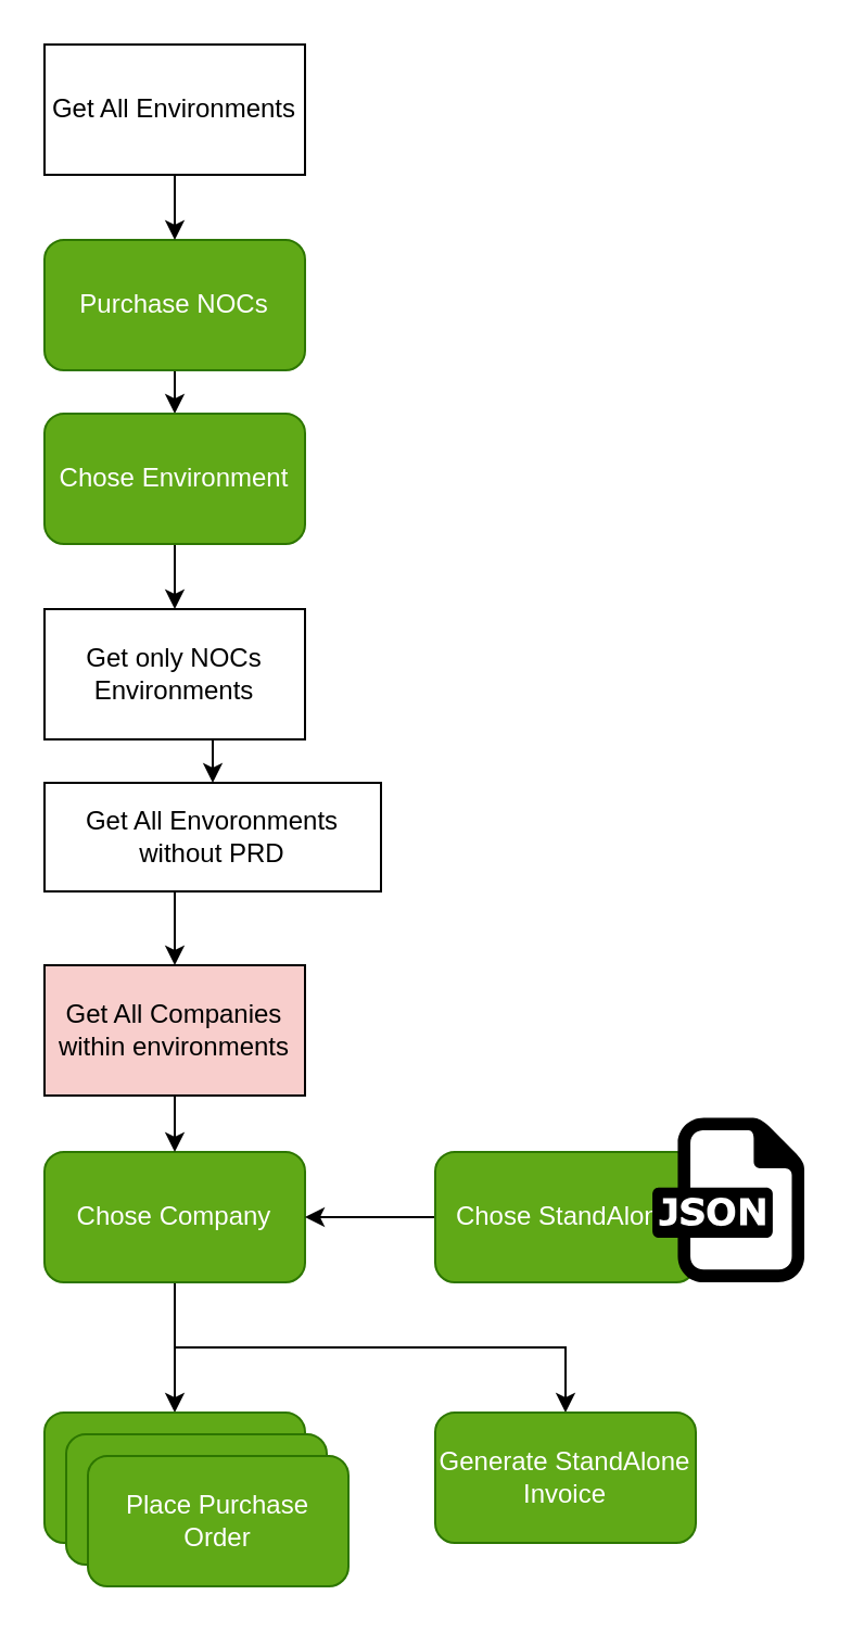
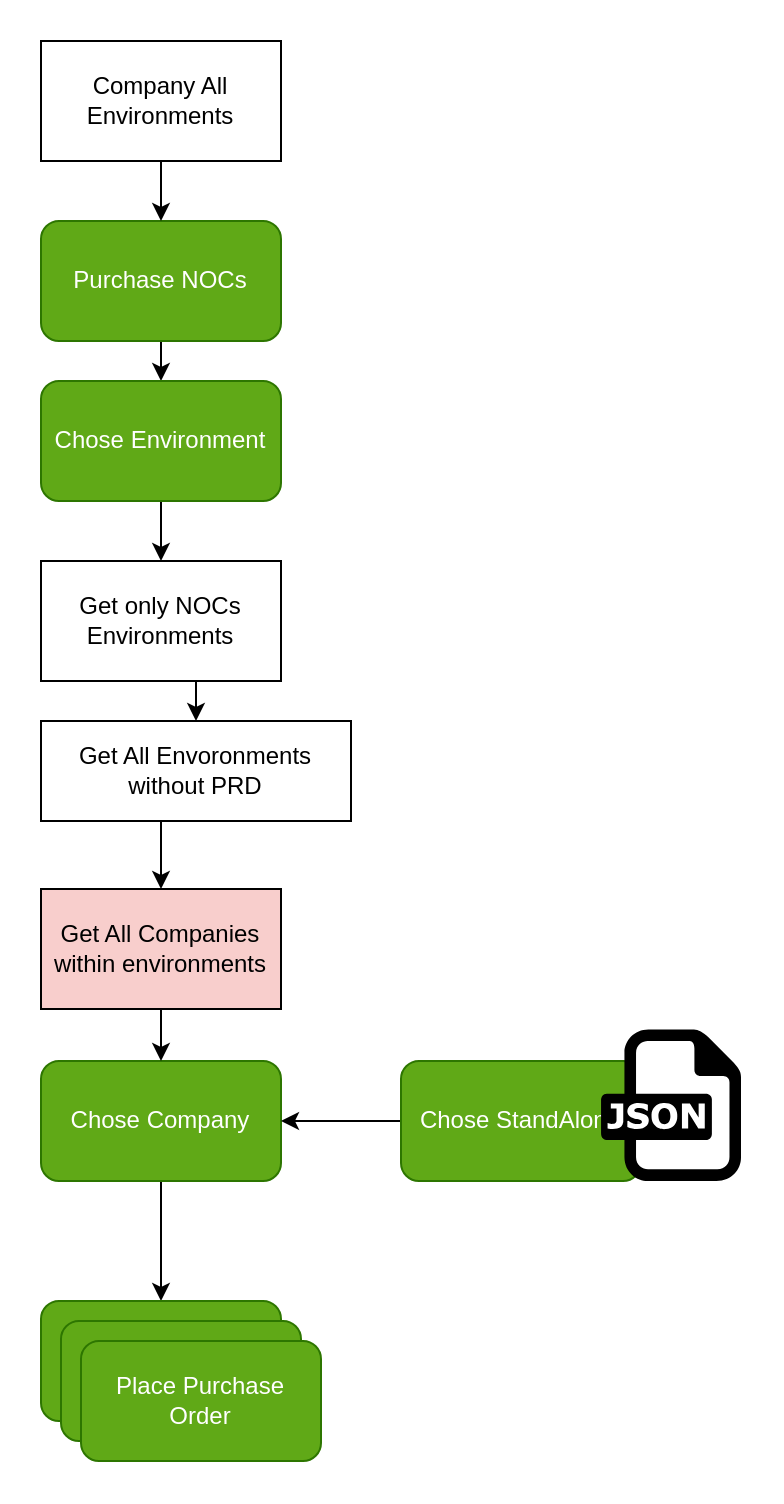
- <mxCell id="16" value="Get All Environments" style="rounded=0;whiteSpace=wrap;html=1;" vertex="1" parent="1"><mxGeometry x="20" y="20" width="120" height="60" as="geometry" /></mxCell>
+ <mxCell id="16" value="Company All Environments" style="rounded=0;whiteSpace=wrap;html=1;" vertex="1" parent="1"><mxGeometry x="20" y="20" width="120" height="60" as="geometry" /></mxCell>
- <mxCell id="10" style="edgeStyle=orthogonalEdgeStyle;rounded=0;orthogonalLoop=1;jettySize=auto;html=1;exitX=0.5;exitY=1;exitDx=0;exitDy=0;entryX=0.5;entryY=0;entryDx=0;entryDy=0;" edge="1" parent="1" source="12" target="20"><mxGeometry relative="1" as="geometry" /></mxCell>
- <mxCell id="20" value="Generate StandAlone Invoice" style="rounded=1;whiteSpace=wrap;html=1;fillColor=#60a917;fontColor=#ffffff;strokeColor=#2D7600;" vertex="1" parent="1"><mxGeometry x="200" y="650" width="120" height="60" as="geometry" /></mxCell>
